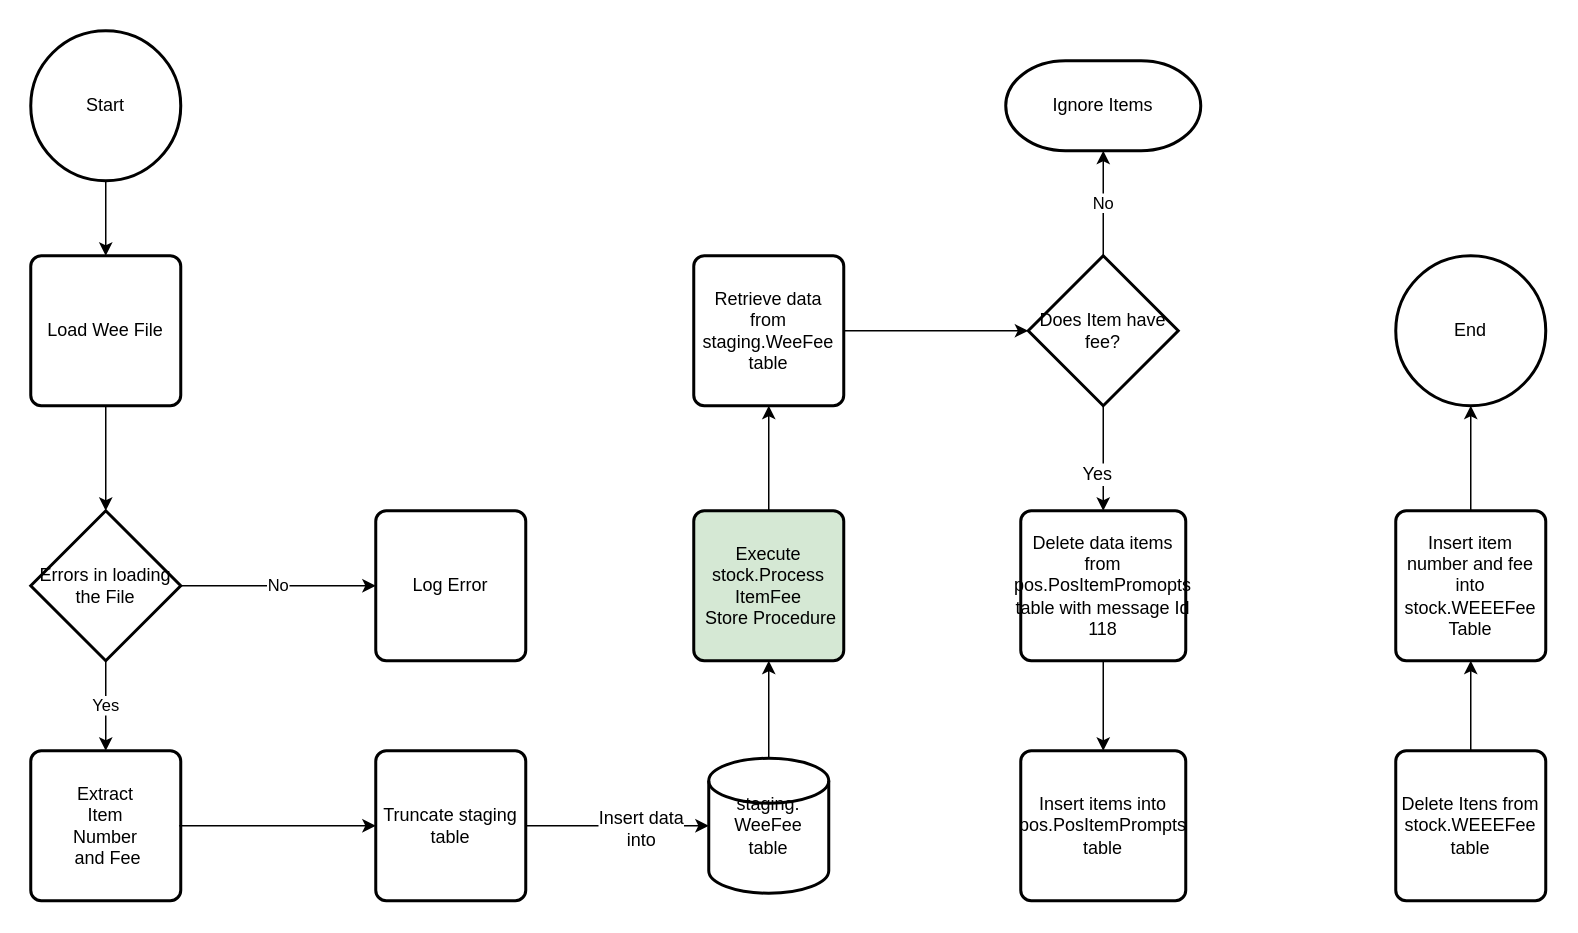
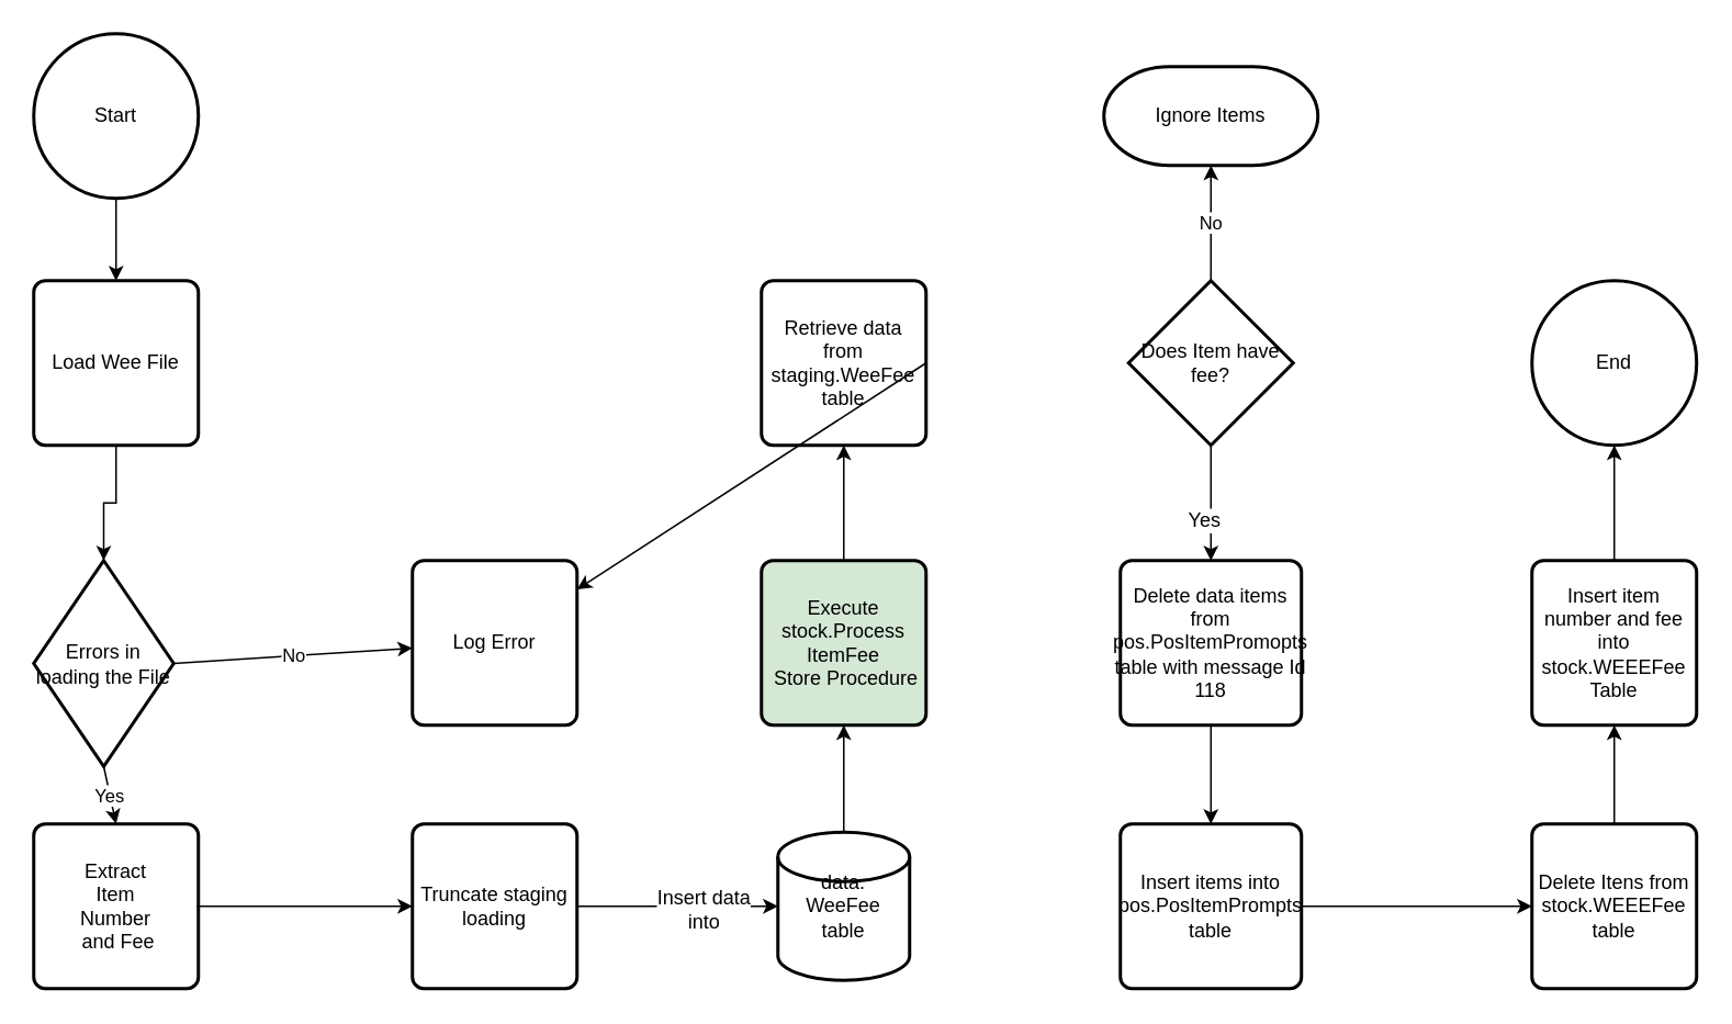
- <mxCell id="26" value="" style="endArrow=classic;html=1;entryX=0;entryY=0.5;entryDx=0;entryDy=0;entryPerimeter=0;exitX=1;exitY=0.5;exitDx=0;exitDy=0;" parent="1" source="24" target="16" edge="1"><mxGeometry width="50" height="50" relative="1" as="geometry"><mxPoint x="865" y="515" as="sourcePoint" /><mxPoint x="915" y="465" as="targetPoint" /></mxGeometry></mxCell>
+ <mxCell id="26" value="" style="endArrow=classic;html=1;exitX=1;exitY=0.5;exitDx=0;exitDy=0;" parent="1" source="24" target="31" edge="1"><mxGeometry width="50" height="50" relative="1" as="geometry"><mxPoint x="865" y="515" as="sourcePoint" /><mxPoint x="915" y="465" as="targetPoint" /></mxGeometry></mxCell>
- <mxCell id="29" value="Errors in loading the File" style="strokeWidth=2;html=1;shape=mxgraph.flowchart.decision;whiteSpace=wrap;" parent="1" vertex="1"><mxGeometry x="20" y="340" width="100" height="100" as="geometry" /></mxCell>
+ <mxCell id="29" value="Errors in loading the File" style="strokeWidth=2;html=1;shape=mxgraph.flowchart.decision;whiteSpace=wrap;" parent="1" vertex="1"><mxGeometry x="20" y="340" width="85" height="125" as="geometry" /></mxCell>
- <mxCell id="18" value="Truncate staging table" style="rounded=1;whiteSpace=wrap;html=1;absoluteArcSize=1;arcSize=14;strokeWidth=2;" parent="1" vertex="1"><mxGeometry x="250" y="500" width="100" height="100" as="geometry" /></mxCell>
+ <mxCell id="18" value="Truncate staging loading" style="rounded=1;whiteSpace=wrap;html=1;absoluteArcSize=1;arcSize=14;strokeWidth=2;" parent="1" vertex="1"><mxGeometry x="250" y="500" width="100" height="100" as="geometry" /></mxCell>
- <mxCell id="19" value="staging.&lt;br&gt;WeeFee&lt;br&gt;table" style="strokeWidth=2;html=1;shape=mxgraph.flowchart.database;whiteSpace=wrap;" parent="1" vertex="1"><mxGeometry x="472" y="505" width="80" height="90" as="geometry" /></mxCell>
+ <mxCell id="19" value="data.&lt;br&gt;WeeFee&lt;br&gt;table" style="strokeWidth=2;html=1;shape=mxgraph.flowchart.database;whiteSpace=wrap;" parent="1" vertex="1"><mxGeometry x="472" y="505" width="80" height="90" as="geometry" /></mxCell>
+ <mxCell id="33" value="" style="endArrow=classic;html=1;exitX=1;exitY=0.5;exitDx=0;exitDy=0;entryX=0;entryY=0.5;entryDx=0;entryDy=0;" edge="1" parent="1" source="8" target="11"><mxGeometry width="50" height="50" relative="1" as="geometry"><mxPoint x="732.5" y="570" as="sourcePoint" /><mxPoint x="782.5" y="520" as="targetPoint" /></mxGeometry></mxCell>
